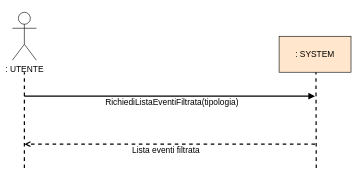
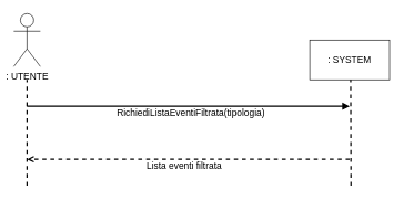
- <mxCell id="4" value=": SYSTEM" style="rounded=0;whiteSpace=wrap;html=1;fontSize=14;fillColor=#ffe6cc;" vertex="1" parent="1"><mxGeometry x="465" y="60" width="120" height="60" as="geometry" /></mxCell>
+ <mxCell id="4" value=": SYSTEM" style="rounded=0;whiteSpace=wrap;html=1;fontSize=14;" vertex="1" parent="1"><mxGeometry x="465" y="60" width="120" height="60" as="geometry" /></mxCell>
